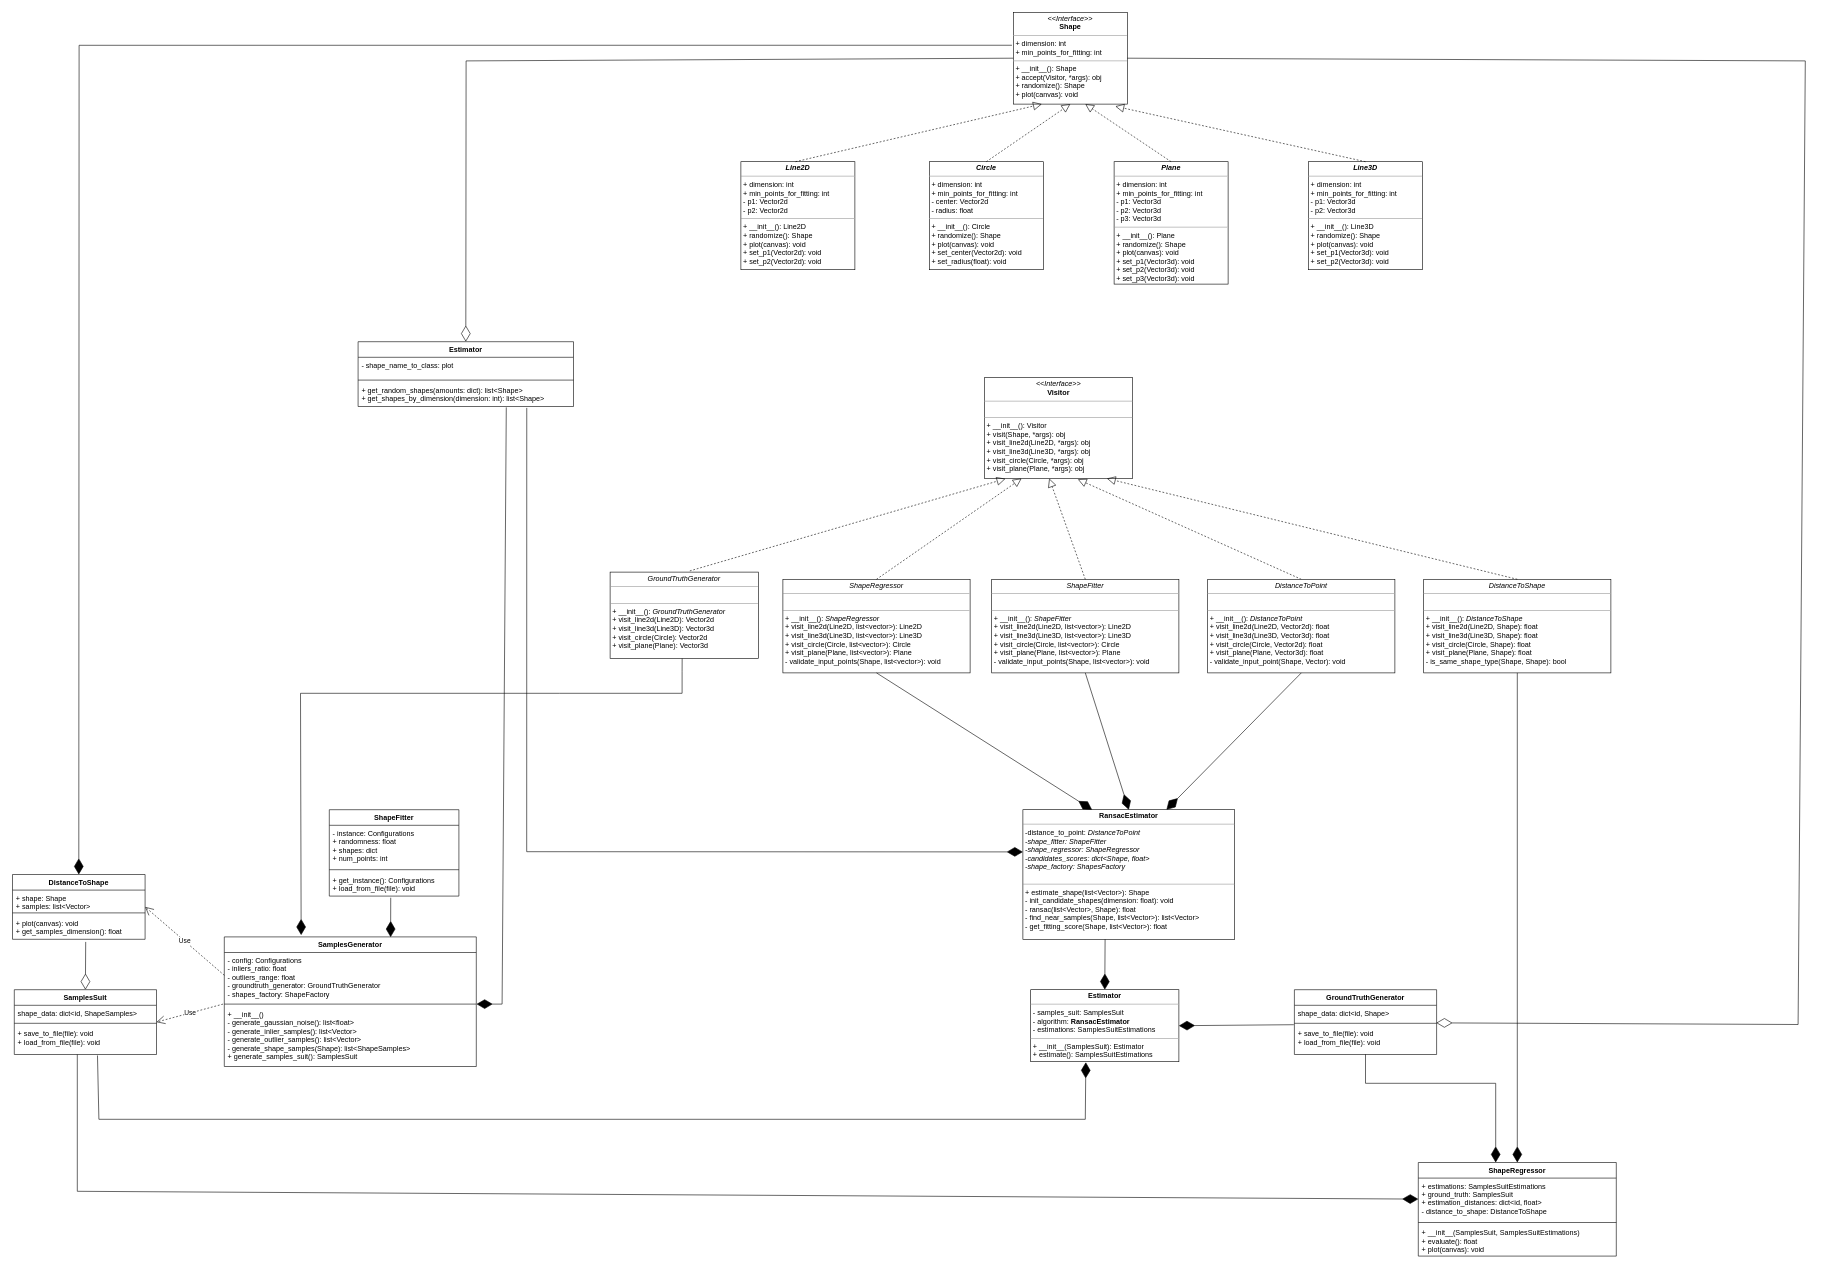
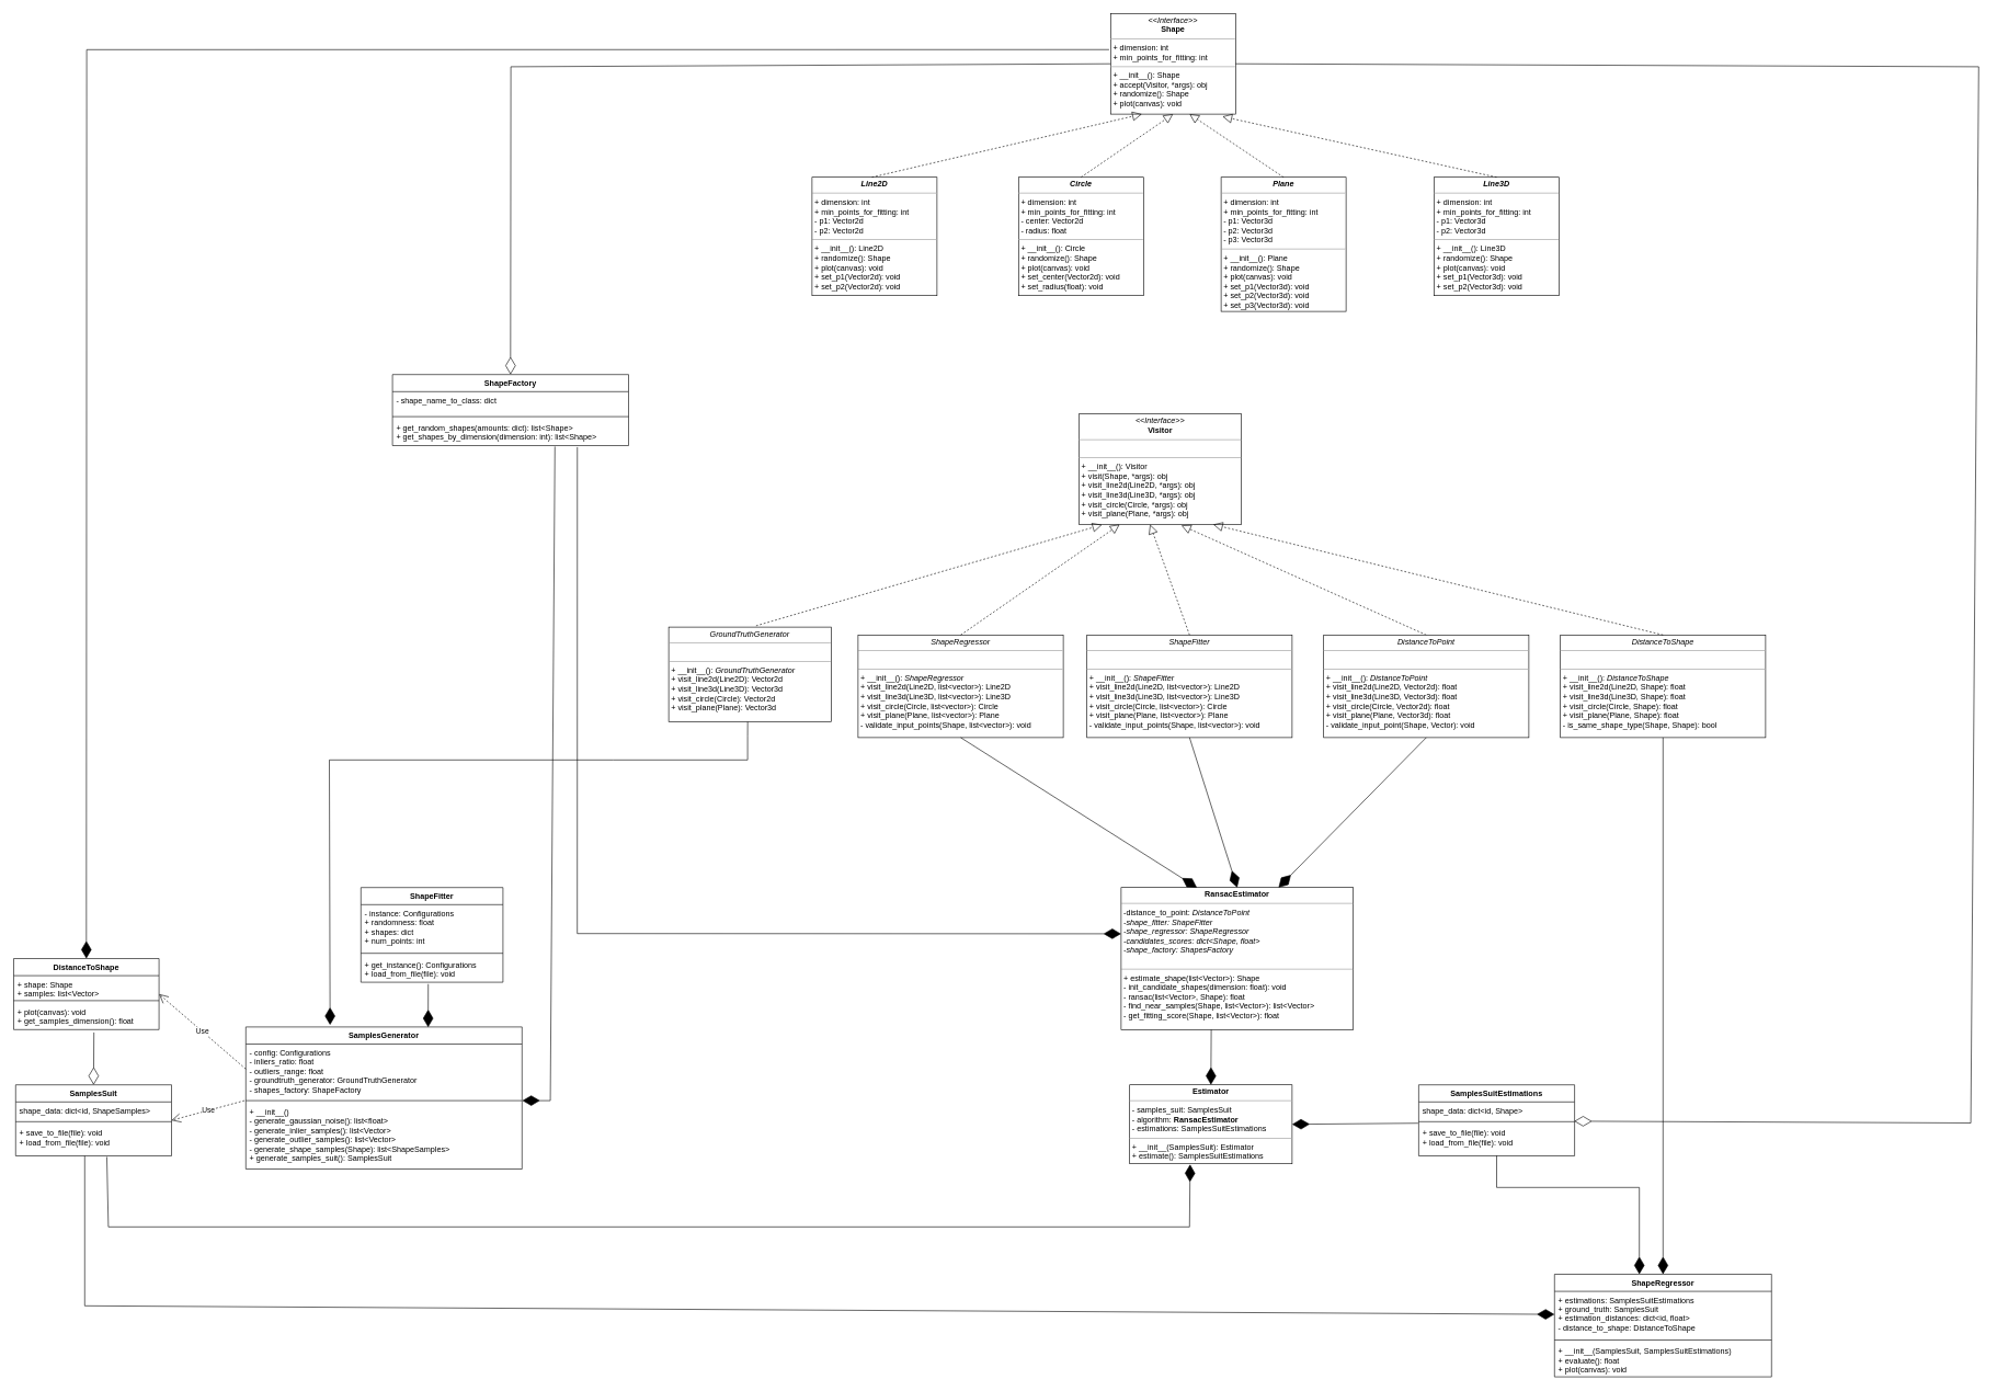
- <mxCell id="21" value="Estimator" style="swimlane;fontStyle=1;align=center;verticalAlign=top;childLayout=stackLayout;horizontal=1;startSize=26;horizontalStack=0;resizeParent=1;resizeParentMax=0;resizeLast=0;collapsible=1;marginBottom=0;" vertex="1" parent="1"><mxGeometry x="596" y="569" width="359" height="108" as="geometry" /></mxCell>
+ <mxCell id="21" value="ShapeFactory" style="swimlane;fontStyle=1;align=center;verticalAlign=top;childLayout=stackLayout;horizontal=1;startSize=26;horizontalStack=0;resizeParent=1;resizeParentMax=0;resizeLast=0;collapsible=1;marginBottom=0;" vertex="1" parent="1"><mxGeometry x="596" y="569" width="359" height="108" as="geometry" /></mxCell>
- <mxCell id="22" value="- shape_name_to_class: plot" style="text;strokeColor=none;fillColor=none;align=left;verticalAlign=top;spacingLeft=4;spacingRight=4;overflow=hidden;rotatable=0;points=[[0,0.5],[1,0.5]];portConstraint=eastwest;" vertex="1" parent="21"><mxGeometry y="26" width="359" height="34" as="geometry" /></mxCell>
+ <mxCell id="22" value="- shape_name_to_class: dict" style="text;strokeColor=none;fillColor=none;align=left;verticalAlign=top;spacingLeft=4;spacingRight=4;overflow=hidden;rotatable=0;points=[[0,0.5],[1,0.5]];portConstraint=eastwest;" vertex="1" parent="21"><mxGeometry y="26" width="359" height="34" as="geometry" /></mxCell>
- <mxCell id="47" value="GroundTruthGenerator" style="swimlane;fontStyle=1;align=center;verticalAlign=top;childLayout=stackLayout;horizontal=1;startSize=26;horizontalStack=0;resizeParent=1;resizeParentMax=0;resizeLast=0;collapsible=1;marginBottom=0;" vertex="1" parent="1"><mxGeometry x="2156.5" y="1649" width="237" height="108" as="geometry" /></mxCell>
+ <mxCell id="47" value="SamplesSuitEstimations" style="swimlane;fontStyle=1;align=center;verticalAlign=top;childLayout=stackLayout;horizontal=1;startSize=26;horizontalStack=0;resizeParent=1;resizeParentMax=0;resizeLast=0;collapsible=1;marginBottom=0;" vertex="1" parent="1"><mxGeometry x="2156.5" y="1649" width="237" height="108" as="geometry" /></mxCell>
